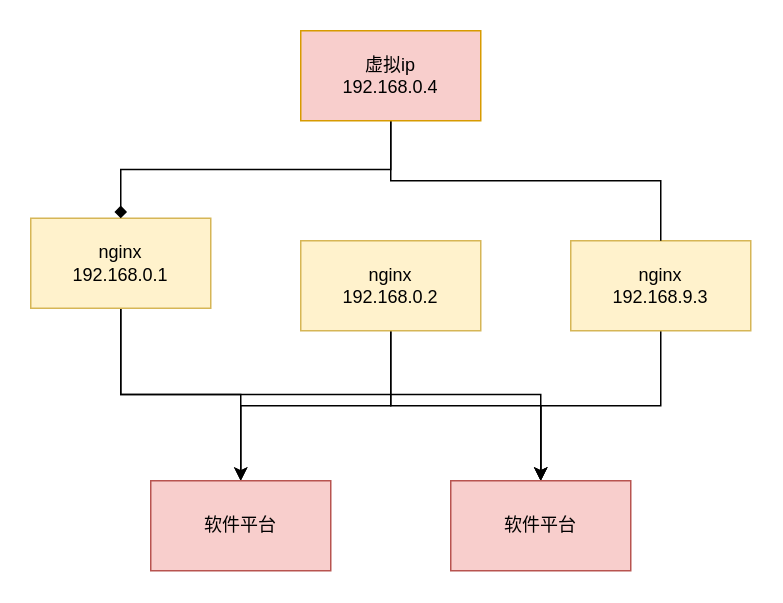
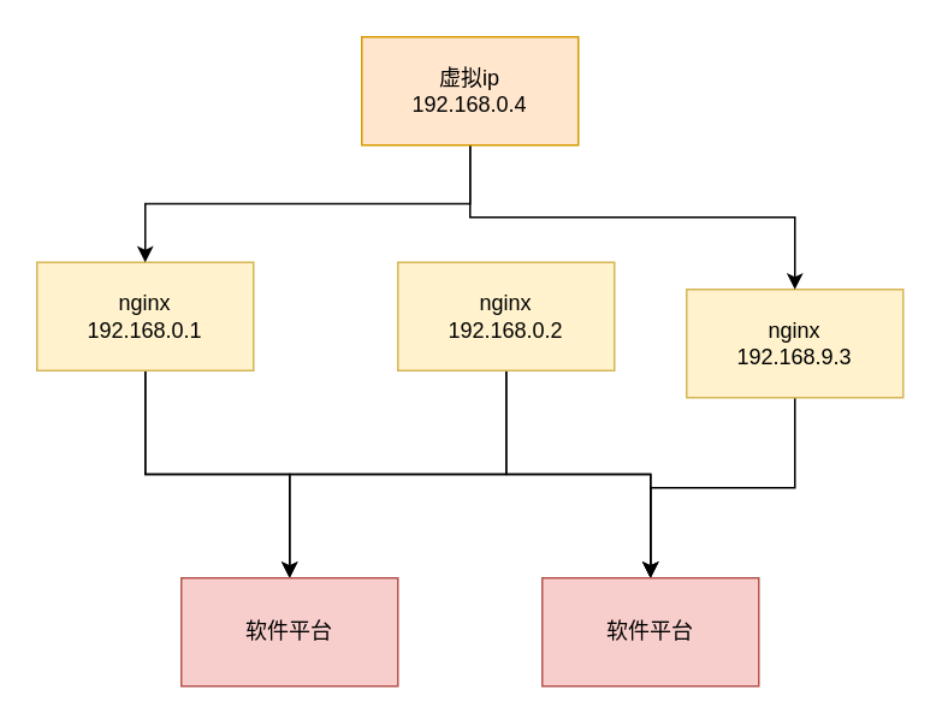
- <mxCell id="12" value="虚拟ip&lt;br&gt;192.168.0.4" style="rounded=0;whiteSpace=wrap;html=1;fillColor=#f8cecc;strokeColor=#d79b00;" vertex="1" parent="1"><mxGeometry x="200" y="20" width="120" height="60" as="geometry" /></mxCell>
+ <mxCell id="12" value="虚拟ip&lt;br&gt;192.168.0.4" style="rounded=0;whiteSpace=wrap;html=1;fillColor=#ffe6cc;strokeColor=#d79b00;" vertex="1" parent="1"><mxGeometry x="200" y="20" width="120" height="60" as="geometry" /></mxCell>
- <mxCell id="10" style="edgeStyle=orthogonalEdgeStyle;rounded=0;orthogonalLoop=1;jettySize=auto;html=1;exitX=0.5;exitY=1;exitDx=0;exitDy=0;entryX=0.5;entryY=0;entryDx=0;entryDy=0;endArrow=diamond;" edge="1" parent="1" source="12" target="4"><mxGeometry relative="1" as="geometry" /></mxCell>
+ <mxCell id="10" style="edgeStyle=orthogonalEdgeStyle;rounded=0;orthogonalLoop=1;jettySize=auto;html=1;exitX=0.5;exitY=1;exitDx=0;exitDy=0;entryX=0.5;entryY=0;entryDx=0;entryDy=0;" edge="1" parent="1" source="12" target="4"><mxGeometry relative="1" as="geometry" /></mxCell>
- <mxCell id="11" style="edgeStyle=orthogonalEdgeStyle;rounded=0;orthogonalLoop=1;jettySize=auto;html=1;exitX=0.5;exitY=1;exitDx=0;exitDy=0;endArrow=none;" edge="1" parent="1" source="12" target="9"><mxGeometry relative="1" as="geometry" /></mxCell>
+ <mxCell id="11" style="edgeStyle=orthogonalEdgeStyle;rounded=0;orthogonalLoop=1;jettySize=auto;html=1;exitX=0.5;exitY=1;exitDx=0;exitDy=0;" edge="1" parent="1" source="12" target="9"><mxGeometry relative="1" as="geometry" /></mxCell>
- <mxCell id="7" value="nginx&lt;br&gt;192.168.0.2" style="rounded=0;whiteSpace=wrap;html=1;fillColor=#fff2cc;strokeColor=#d6b656;" vertex="1" parent="1"><mxGeometry x="200" y="160" width="120" height="60" as="geometry" /></mxCell>
+ <mxCell id="7" value="nginx&lt;br&gt;192.168.0.2" style="rounded=0;whiteSpace=wrap;html=1;fillColor=#fff2cc;strokeColor=#d6b656;" vertex="1" parent="1"><mxGeometry x="220" y="145" width="120" height="60" as="geometry" /></mxCell>
